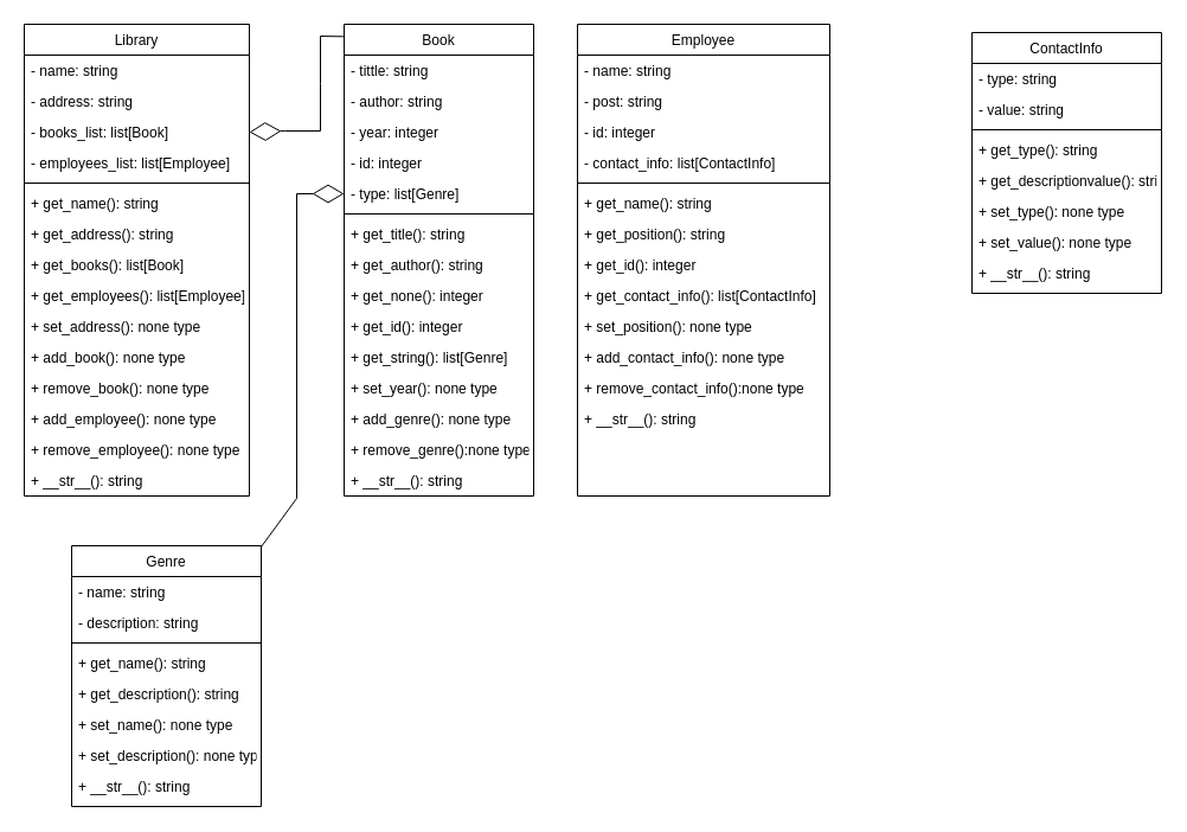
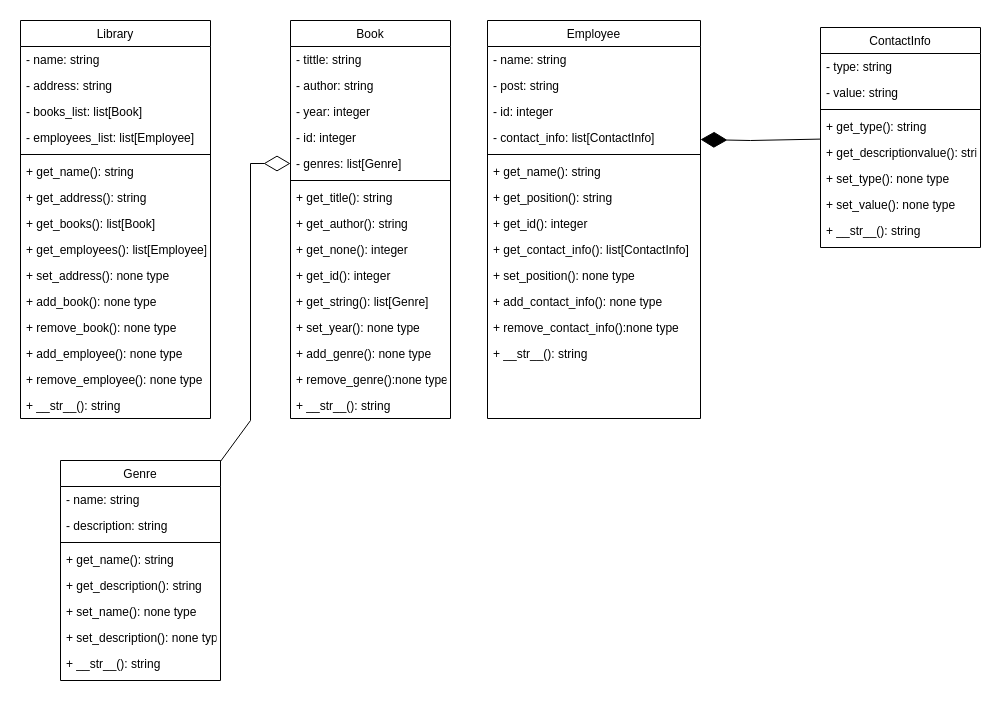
- <mxCell id="66" value="" style="endArrow=diamondThin;endFill=0;endSize=24;html=1;rounded=0;entryX=1;entryY=0.5;entryDx=0;entryDy=0;exitX=-0.004;exitY=0.026;exitDx=0;exitDy=0;exitPerimeter=0;" parent="1" source="18" target="5" edge="1"><mxGeometry width="160" relative="1" as="geometry"><mxPoint x="270" y="80" as="sourcePoint" /><mxPoint x="260" y="81" as="targetPoint" /><Array as="points"><mxPoint x="270" y="30" /><mxPoint x="270" y="70" /><mxPoint x="270" y="110" /><mxPoint x="240" y="110" /></Array></mxGeometry></mxCell>
+ <mxCell id="68" value="" style="endArrow=diamondThin;endFill=1;endSize=24;html=1;rounded=0;" parent="1" source="57" target="38" edge="1"><mxGeometry width="160" relative="1" as="geometry"><mxPoint x="690" y="470" as="sourcePoint" /><mxPoint x="850" y="470" as="targetPoint" /><Array as="points"><mxPoint x="750" y="140" /></Array></mxGeometry></mxCell>
- <mxCell id="23" value="- type: list[Genre]" style="text;align=left;verticalAlign=top;spacingLeft=4;spacingRight=4;overflow=hidden;rotatable=0;points=[[0,0.5],[1,0.5]];portConstraint=eastwest;rounded=0;shadow=0;html=0;" parent="18" vertex="1"><mxGeometry y="130" width="160" height="26" as="geometry" /></mxCell>
+ <mxCell id="23" value="- genres: list[Genre]" style="text;align=left;verticalAlign=top;spacingLeft=4;spacingRight=4;overflow=hidden;rotatable=0;points=[[0,0.5],[1,0.5]];portConstraint=eastwest;rounded=0;shadow=0;html=0;" parent="18" vertex="1"><mxGeometry y="130" width="160" height="26" as="geometry" /></mxCell>
